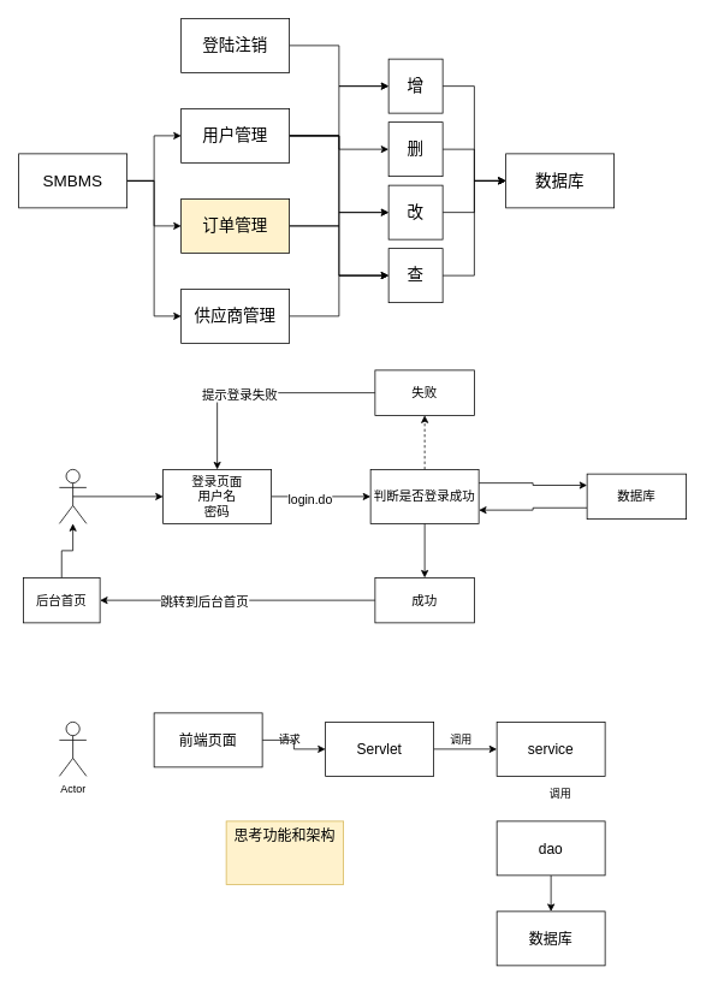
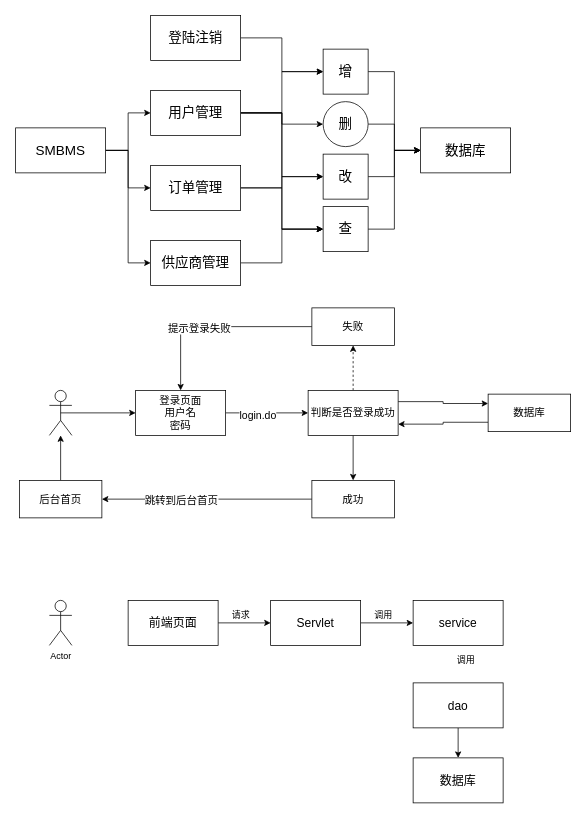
- <mxCell id="23" value="&lt;font style=&quot;font-size: 18px&quot;&gt;删&lt;/font&gt;" style="rounded=0;whiteSpace=wrap;html=1;" parent="1" vertex="1"><mxGeometry x="430" y="135" width="60" height="60" as="geometry" /></mxCell>
+ <mxCell id="23" value="&lt;font style=&quot;font-size: 18px&quot;&gt;删&lt;/font&gt;" style="ellipse;whiteSpace=wrap;html=1;" parent="1" vertex="1"><mxGeometry x="430" y="135" width="60" height="60" as="geometry" /></mxCell>
- <mxCell id="10" value="&lt;font style=&quot;font-size: 18px&quot;&gt;订单管理&lt;/font&gt;" style="rounded=0;whiteSpace=wrap;html=1;fillColor=#fff2cc;" parent="1" vertex="1"><mxGeometry x="200" y="220" width="120" height="60" as="geometry" /></mxCell>
+ <mxCell id="10" value="&lt;font style=&quot;font-size: 18px&quot;&gt;订单管理&lt;/font&gt;" style="rounded=0;whiteSpace=wrap;html=1;" parent="1" vertex="1"><mxGeometry x="200" y="220" width="120" height="60" as="geometry" /></mxCell>
- <mxCell id="45" value="&lt;font style=&quot;font-size: 14px&quot;&gt;后台首页&lt;/font&gt;" style="rounded=0;whiteSpace=wrap;html=1;" parent="1" vertex="1"><mxGeometry x="25" y="640" width="85" height="50" as="geometry" /></mxCell>
+ <mxCell id="45" value="&lt;font style=&quot;font-size: 14px&quot;&gt;后台首页&lt;/font&gt;" style="rounded=0;whiteSpace=wrap;html=1;" parent="1" vertex="1"><mxGeometry x="25" y="640" width="110" height="50" as="geometry" /></mxCell>
- <mxCell id="48" value="&lt;font style=&quot;font-size: 16px&quot;&gt;前端页面&lt;/font&gt;" style="rounded=0;whiteSpace=wrap;html=1;" parent="1" vertex="1"><mxGeometry x="170" y="790" width="120" height="60" as="geometry" /></mxCell>
+ <mxCell id="48" value="&lt;font style=&quot;font-size: 16px&quot;&gt;前端页面&lt;/font&gt;" style="rounded=0;whiteSpace=wrap;html=1;" parent="1" vertex="1"><mxGeometry x="170" y="800" width="120" height="60" as="geometry" /></mxCell>
- <mxCell id="58" value="思考功能和架构" style="text;strokeColor=#d6b656;fillColor=#fff2cc;align=center;verticalAlign=top;spacingLeft=4;spacingRight=4;overflow=hidden;rotatable=0;points=[[0,0.5],[1,0.5]];portConstraint=eastwest;fontSize=16;" parent="1" vertex="1"><mxGeometry x="250" y="910" width="130" height="70" as="geometry" /></mxCell>
